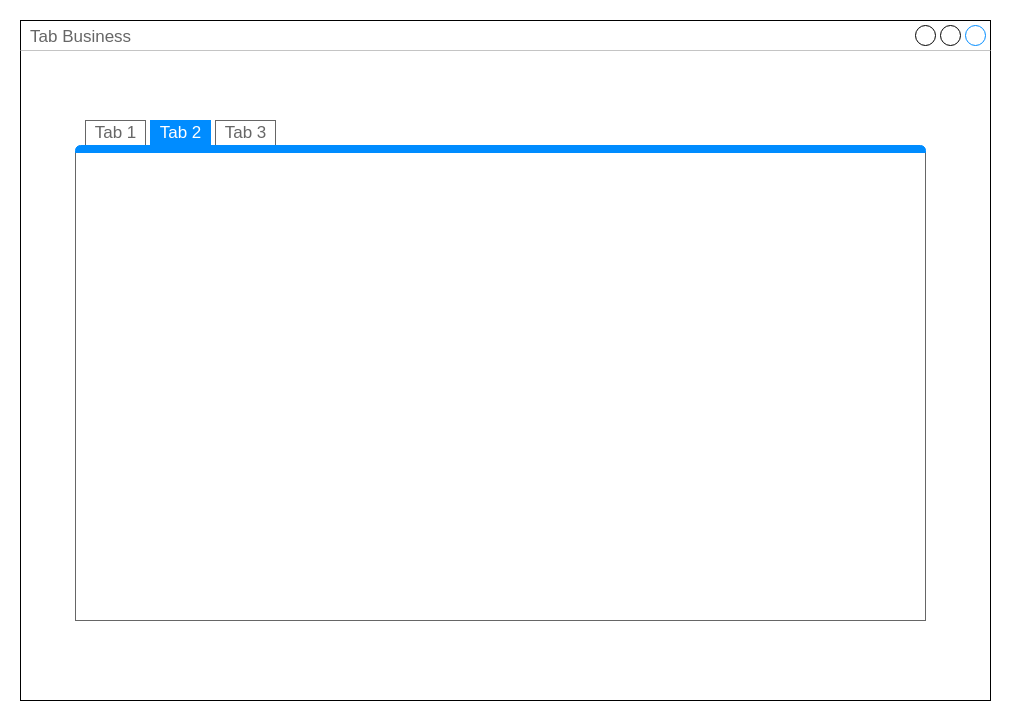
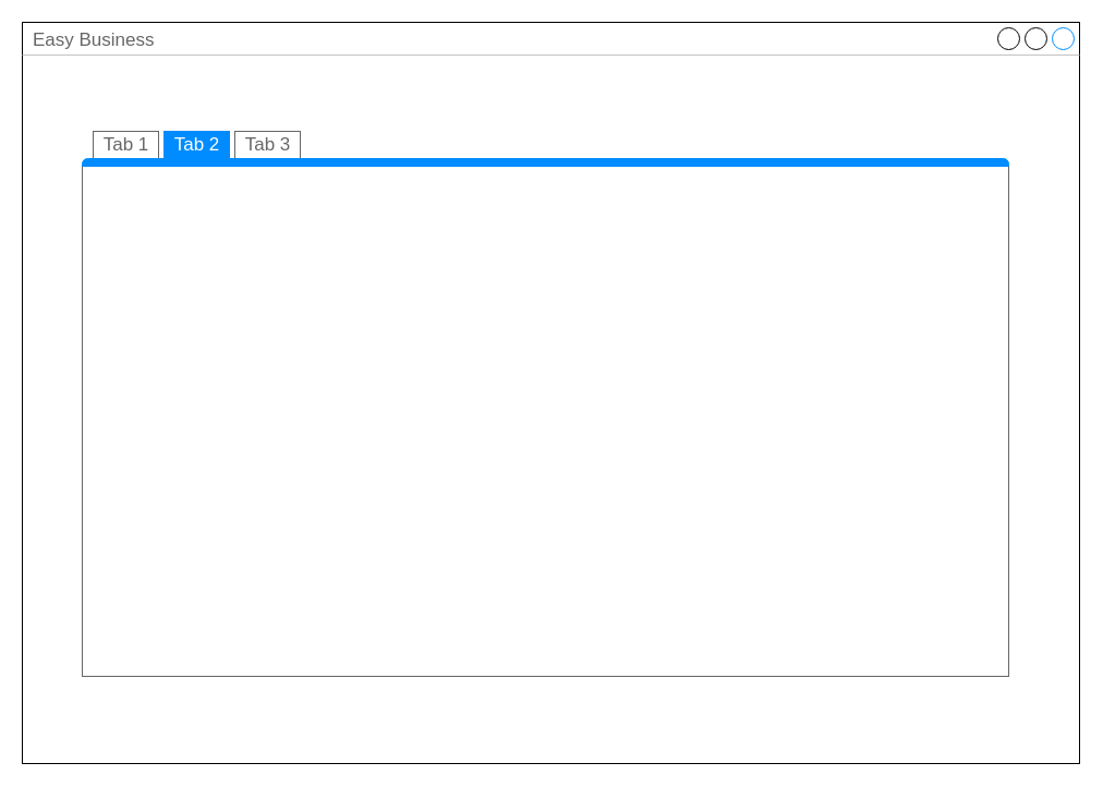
- <mxCell id="2" value="Tab Business" style="strokeWidth=1;shadow=0;dashed=0;align=center;html=1;shape=mxgraph.mockup.containers.window;align=left;verticalAlign=top;spacingLeft=8;strokeColor2=#008cff;strokeColor3=#c4c4c4;fontColor=#666666;mainText=;fontSize=17;labelBackgroundColor=none;" vertex="1" parent="1"><mxGeometry x="20" y="20" width="970" height="680" as="geometry" /></mxCell>
+ <mxCell id="2" value="Easy Business" style="strokeWidth=1;shadow=0;dashed=0;align=center;html=1;shape=mxgraph.mockup.containers.window;align=left;verticalAlign=top;spacingLeft=8;strokeColor2=#008cff;strokeColor3=#c4c4c4;fontColor=#666666;mainText=;fontSize=17;labelBackgroundColor=none;" vertex="1" parent="1"><mxGeometry x="20" y="20" width="970" height="680" as="geometry" /></mxCell>
